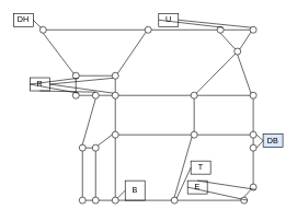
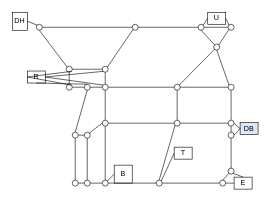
- <mxCell id="2" value="DH" style="rounded=0;whiteSpace=wrap;html=1;" vertex="1" parent="1"><mxGeometry x="20" y="20" width="30" height="20" as="geometry" /></mxCell>
+ <mxCell id="2" value="DH" style="rounded=0;whiteSpace=wrap;html=1;" vertex="1" parent="1"><mxGeometry x="20" y="20" width="25" height="30" as="geometry" /></mxCell>
- <mxCell id="27" value="U" style="rounded=0;whiteSpace=wrap;html=1;" vertex="1" parent="1"><mxGeometry x="241" y="20" width="30" height="20" as="geometry" /></mxCell>
+ <mxCell id="27" value="U" style="rounded=0;whiteSpace=wrap;html=1;" vertex="1" parent="1"><mxGeometry x="346" y="20" width="30" height="20" as="geometry" /></mxCell>
- <mxCell id="30" value="E" style="rounded=0;whiteSpace=wrap;html=1;" vertex="1" parent="1"><mxGeometry x="285" y="275" width="30" height="20" as="geometry" /></mxCell>
+ <mxCell id="30" value="E" style="rounded=0;whiteSpace=wrap;html=1;" vertex="1" parent="1"><mxGeometry x="390" y="295" width="30" height="20" as="geometry" /></mxCell>
